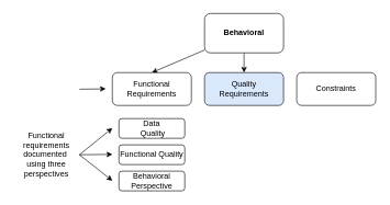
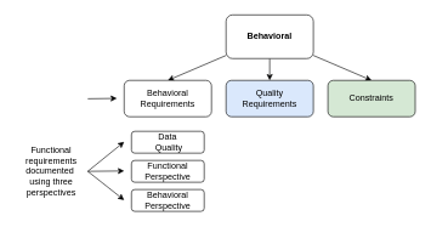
+ <mxCell id="4" style="edgeStyle=none;rounded=0;orthogonalLoop=1;jettySize=auto;html=1;entryX=0.5;entryY=0;entryDx=0;entryDy=0;" edge="1" parent="1" source="5" target="8"><mxGeometry relative="1" as="geometry" /></mxCell>
- <mxCell id="6" value="Functional&lt;br&gt;Requirements" style="rounded=1;whiteSpace=wrap;html=1;" vertex="1" parent="1"><mxGeometry x="170" y="110" width="120" height="50" as="geometry" /></mxCell>
+ <mxCell id="6" value="Behavioral&lt;br&gt;Requirements" style="rounded=1;whiteSpace=wrap;html=1;" vertex="1" parent="1"><mxGeometry x="170" y="110" width="120" height="50" as="geometry" /></mxCell>
- <mxCell id="8" value="Constraints" style="rounded=1;whiteSpace=wrap;html=1;" vertex="1" parent="1"><mxGeometry x="450" y="110" width="120" height="50" as="geometry" /></mxCell>
+ <mxCell id="8" value="Constraints" style="rounded=1;whiteSpace=wrap;html=1;fillColor=#d5e8d4;" vertex="1" parent="1"><mxGeometry x="450" y="110" width="120" height="50" as="geometry" /></mxCell>
- <mxCell id="10" value="Functional Quality" style="rounded=1;whiteSpace=wrap;html=1;" vertex="1" parent="1"><mxGeometry x="180" y="220" width="100" height="30" as="geometry" /></mxCell>
+ <mxCell id="10" value="Functional Perspective" style="rounded=1;whiteSpace=wrap;html=1;" vertex="1" parent="1"><mxGeometry x="180" y="220" width="100" height="30" as="geometry" /></mxCell>
